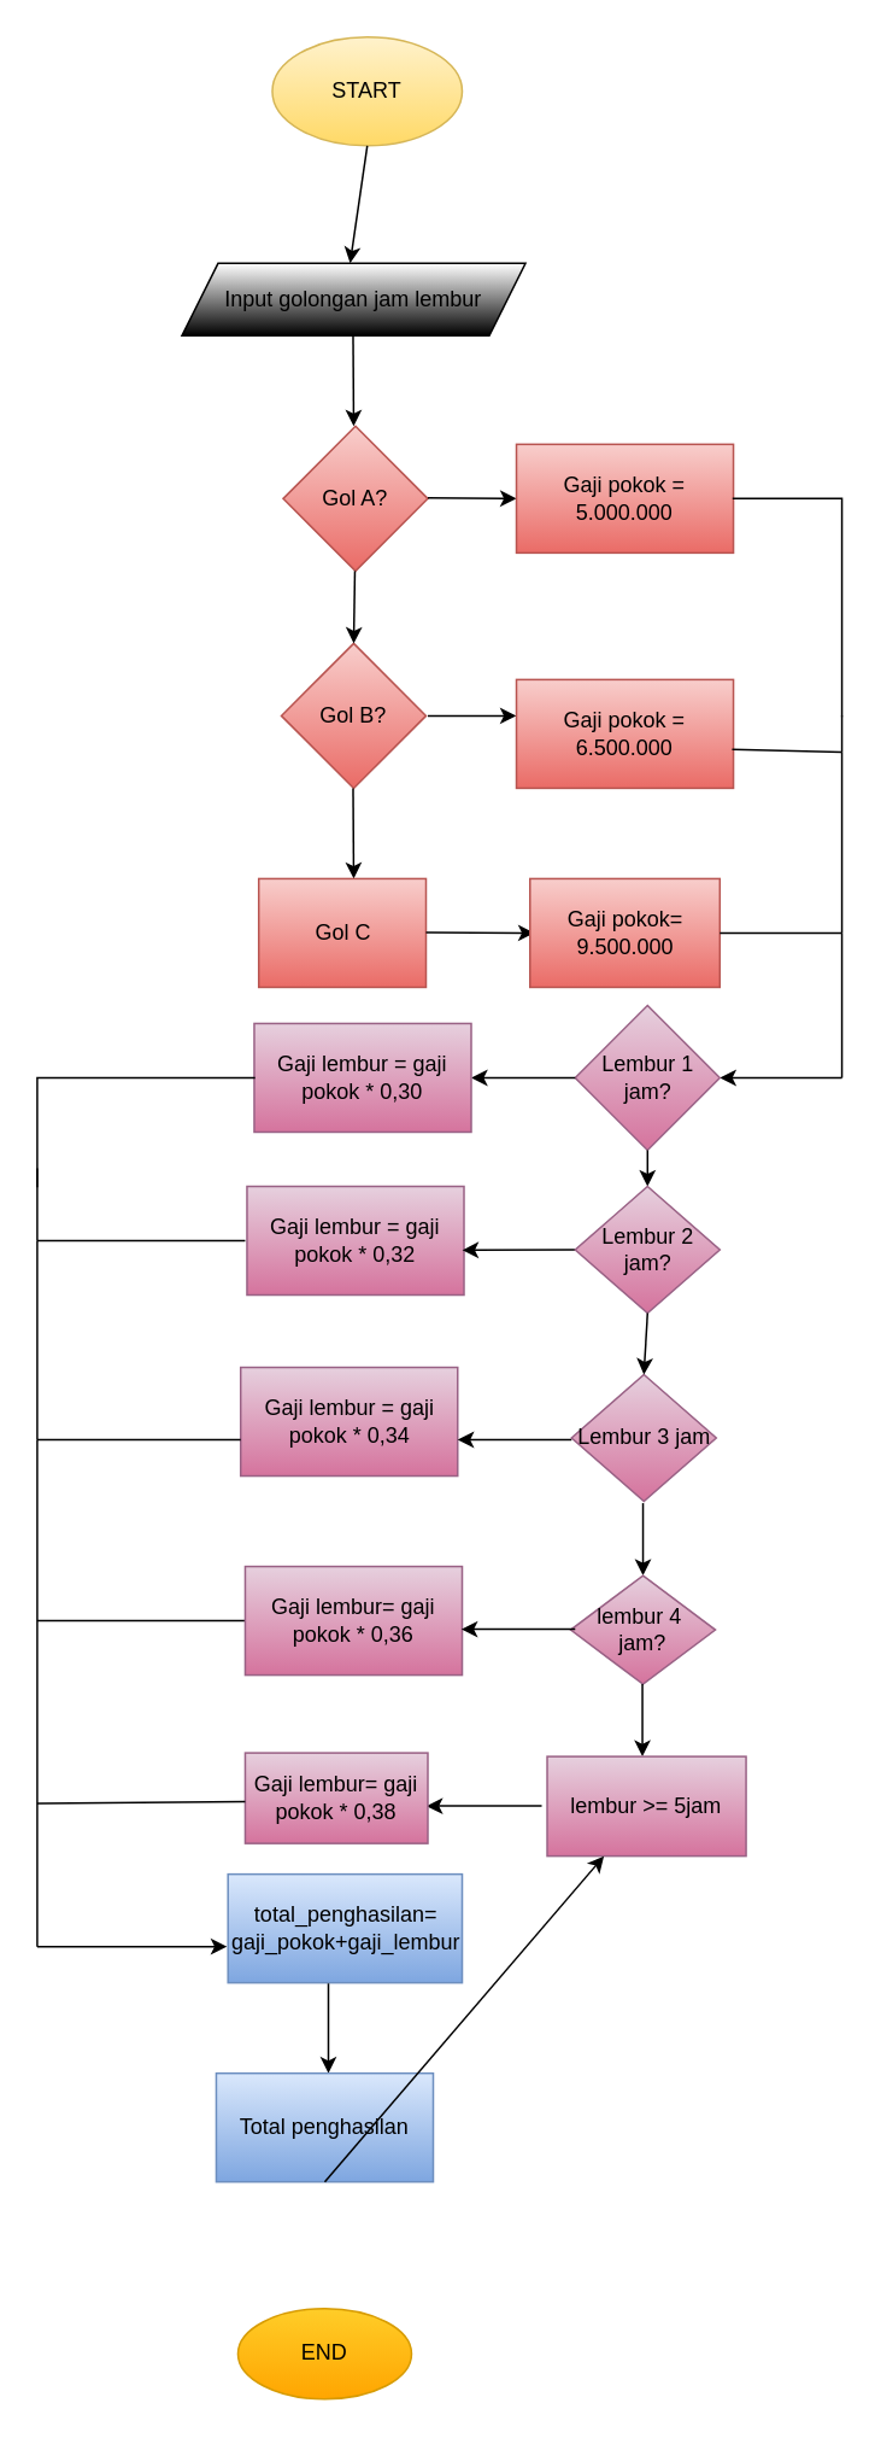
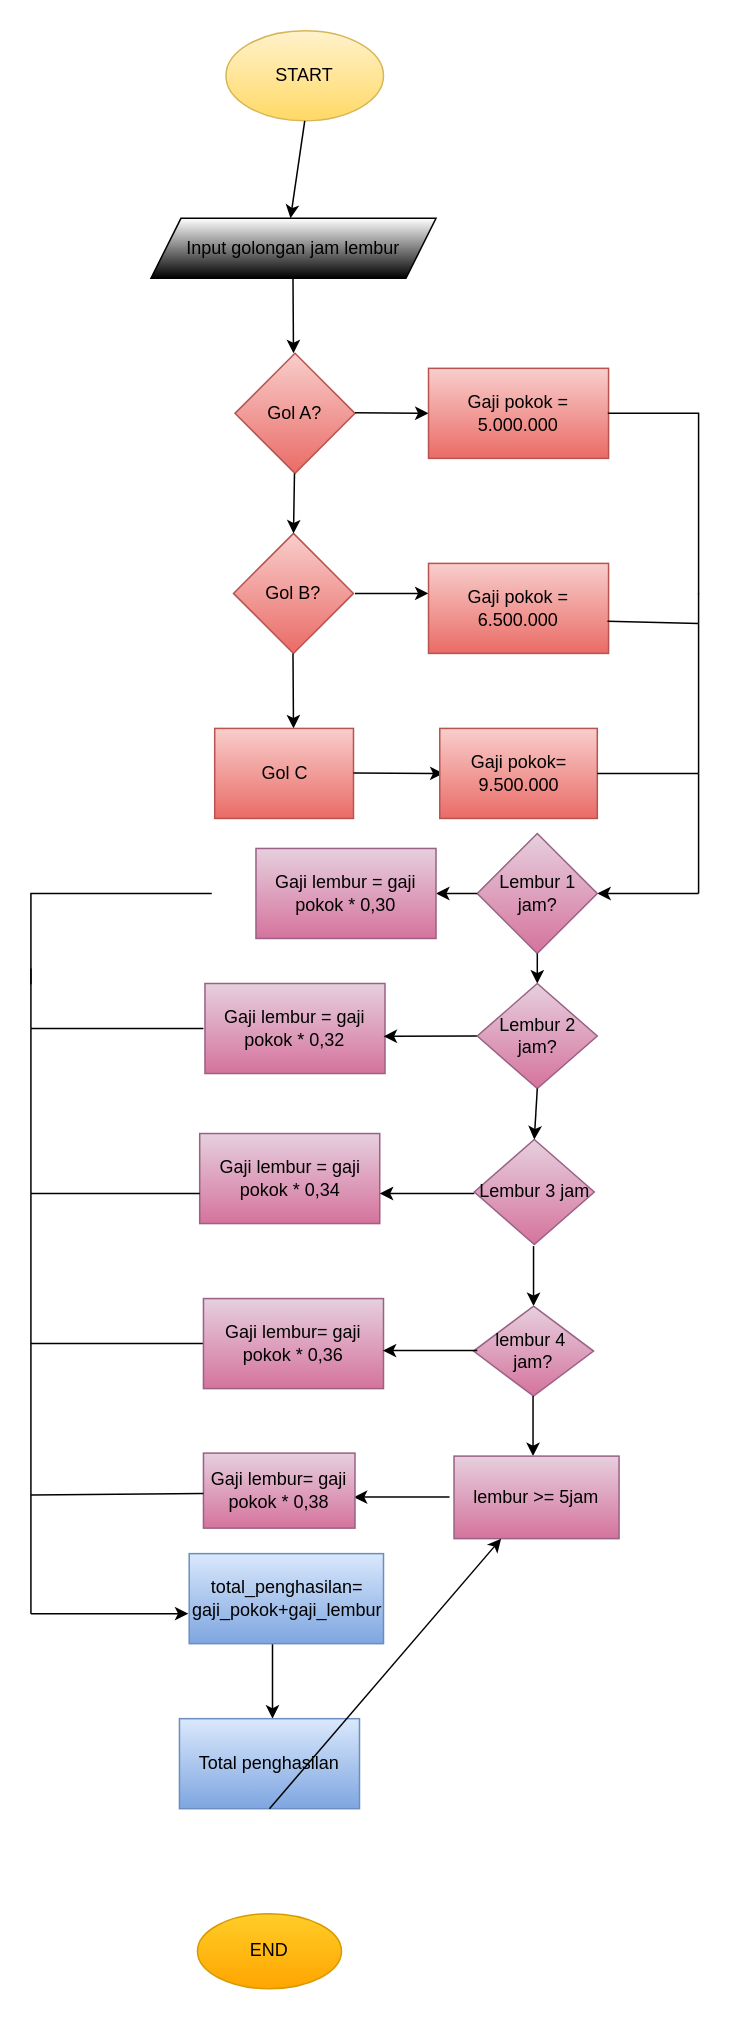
- <mxCell id="26" value="Gaji lembur = gaji pokok * 0,30" style="rounded=0;whiteSpace=wrap;html=1;fillColor=#e6d0de;gradientColor=#d5739d;strokeColor=#996185;" vertex="1" parent="1"><mxGeometry x="140" y="565" width="120" height="60" as="geometry" /></mxCell>
+ <mxCell id="26" value="Gaji lembur = gaji pokok * 0,30" style="rounded=0;whiteSpace=wrap;html=1;fillColor=#e6d0de;gradientColor=#d5739d;strokeColor=#996185;" vertex="1" parent="1"><mxGeometry x="170" y="565" width="120" height="60" as="geometry" /></mxCell>
